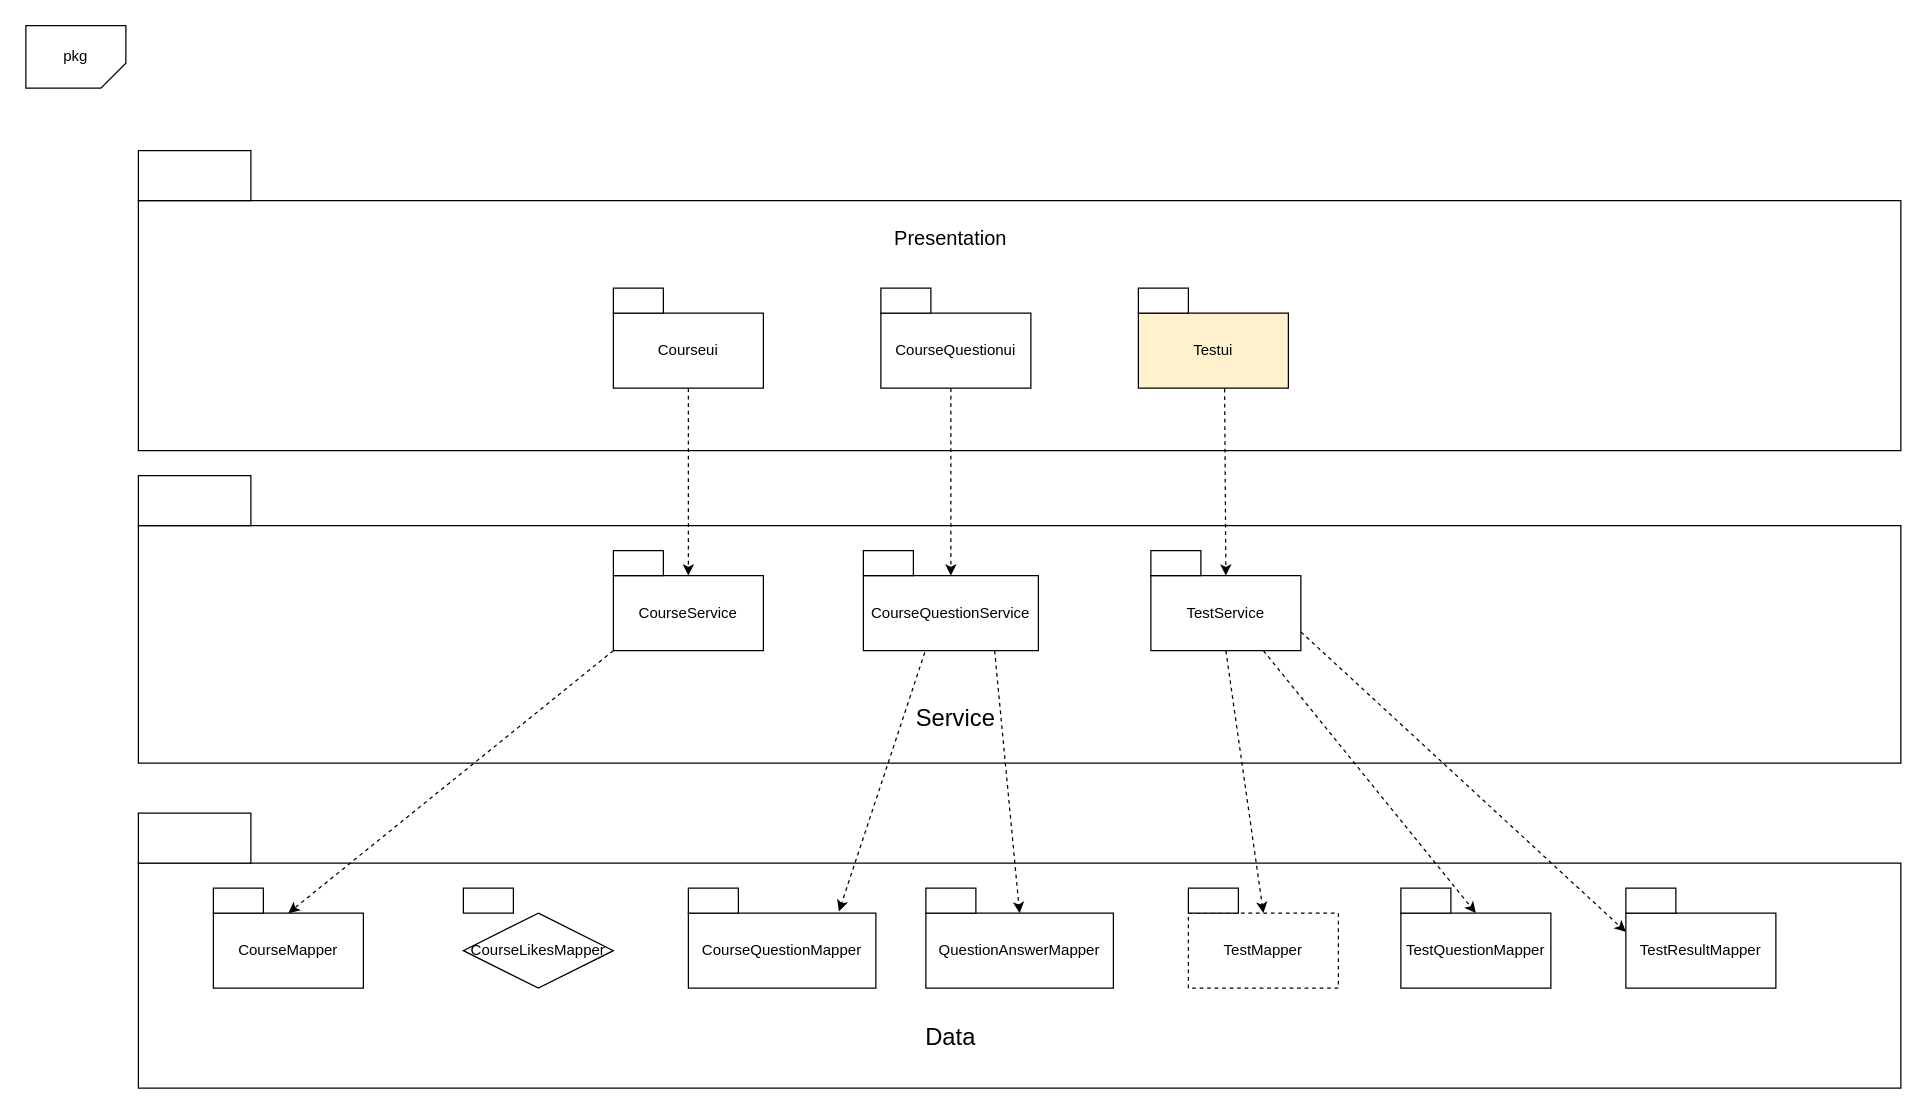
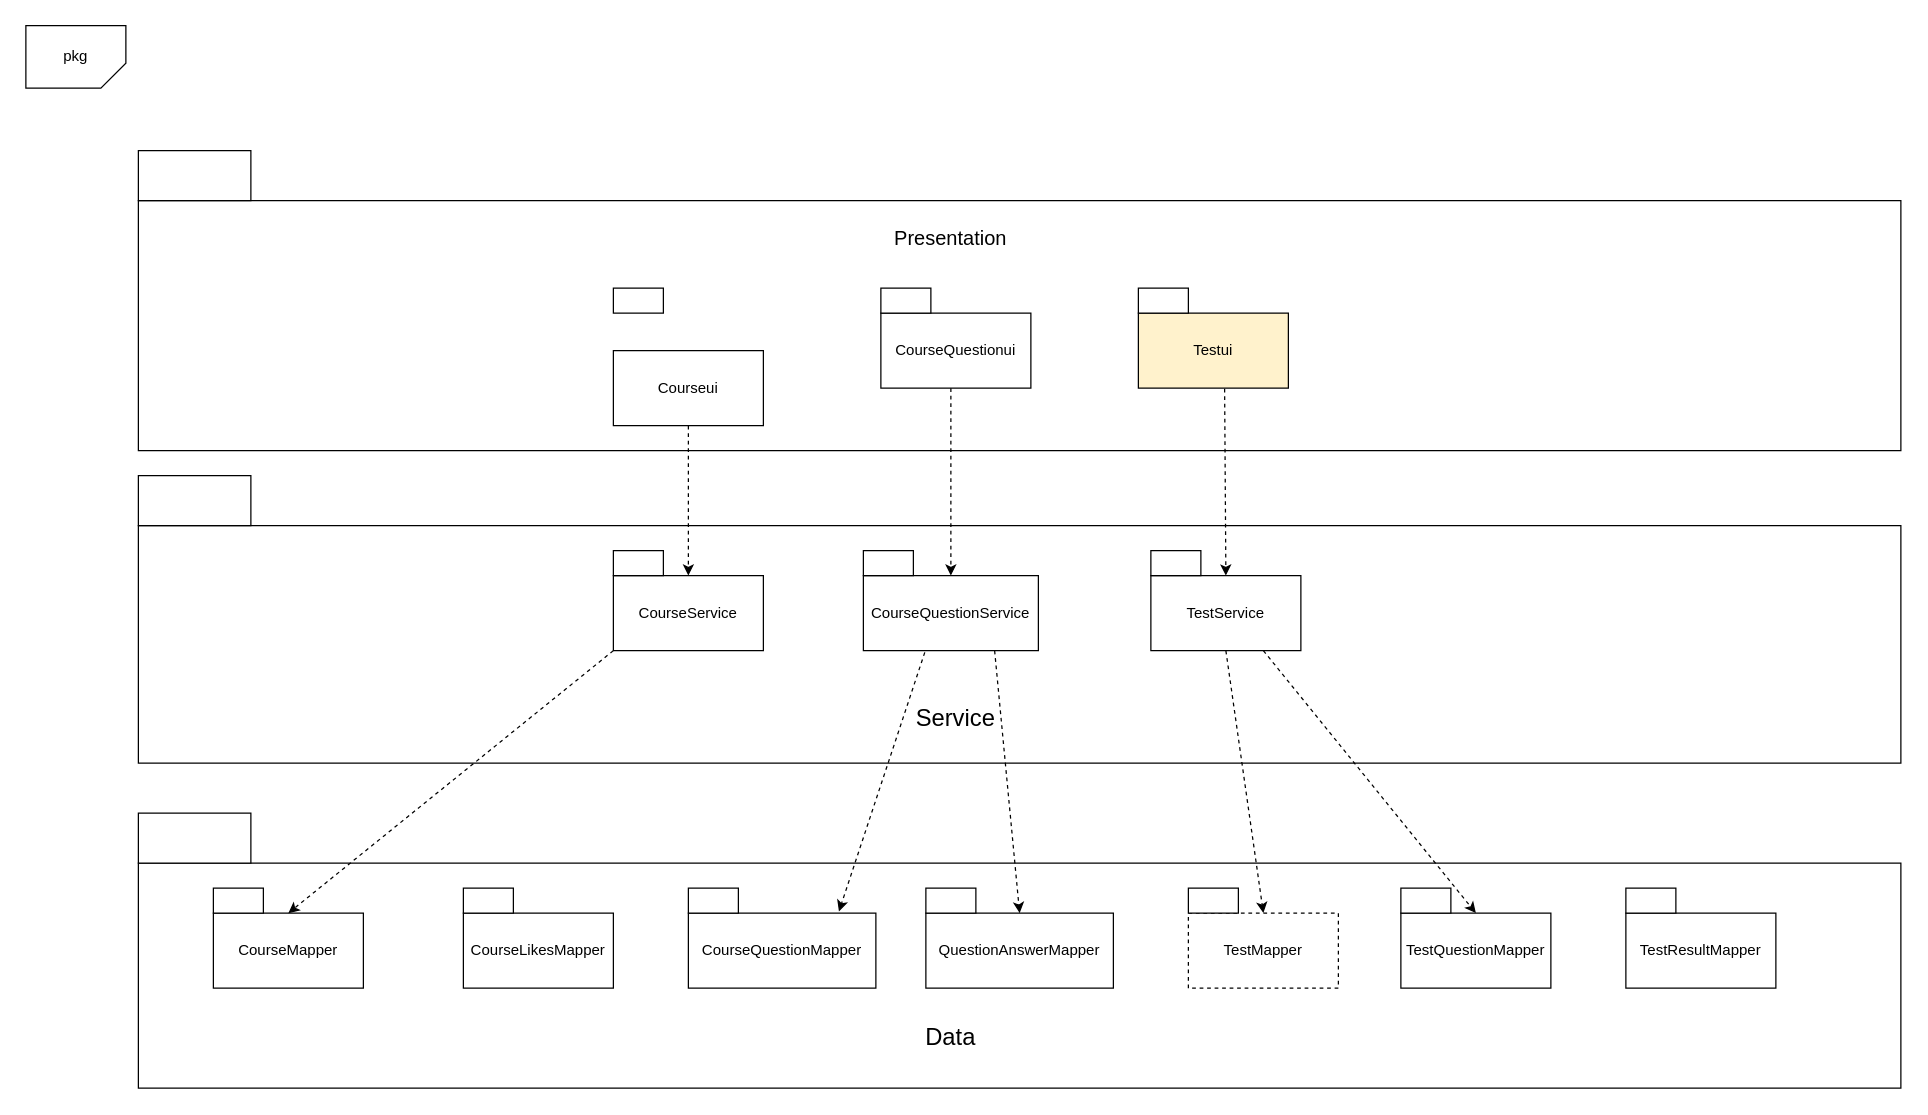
- <mxCell id="6" value="Courseui" style="rounded=0;whiteSpace=wrap;html=1;" vertex="1" parent="1"><mxGeometry x="490" y="250" width="120" height="60" as="geometry" /></mxCell>
+ <mxCell id="6" value="Courseui" style="rounded=0;whiteSpace=wrap;html=1;" vertex="1" parent="1"><mxGeometry x="490" y="280" width="120" height="60" as="geometry" /></mxCell>
- <mxCell id="40" value="" style="endArrow=classic;html=1;dashed=1;exitX=1;exitY=0.75;exitDx=0;exitDy=0;entryX=0;entryY=0.25;entryDx=0;entryDy=0;" edge="1" parent="1" source="16" target="26"><mxGeometry width="50" height="50" relative="1" as="geometry"><mxPoint x="1120" y="550" as="sourcePoint" /><mxPoint x="1170" y="500" as="targetPoint" /></mxGeometry></mxCell>
- <mxCell id="19" value="CourseLikesMapper" style="rhombus;whiteSpace=wrap;html=1;" vertex="1" parent="1"><mxGeometry x="370" y="730" width="120" height="60" as="geometry" /></mxCell>
+ <mxCell id="19" value="CourseLikesMapper" style="rounded=0;whiteSpace=wrap;html=1;" vertex="1" parent="1"><mxGeometry x="370" y="730" width="120" height="60" as="geometry" /></mxCell>
